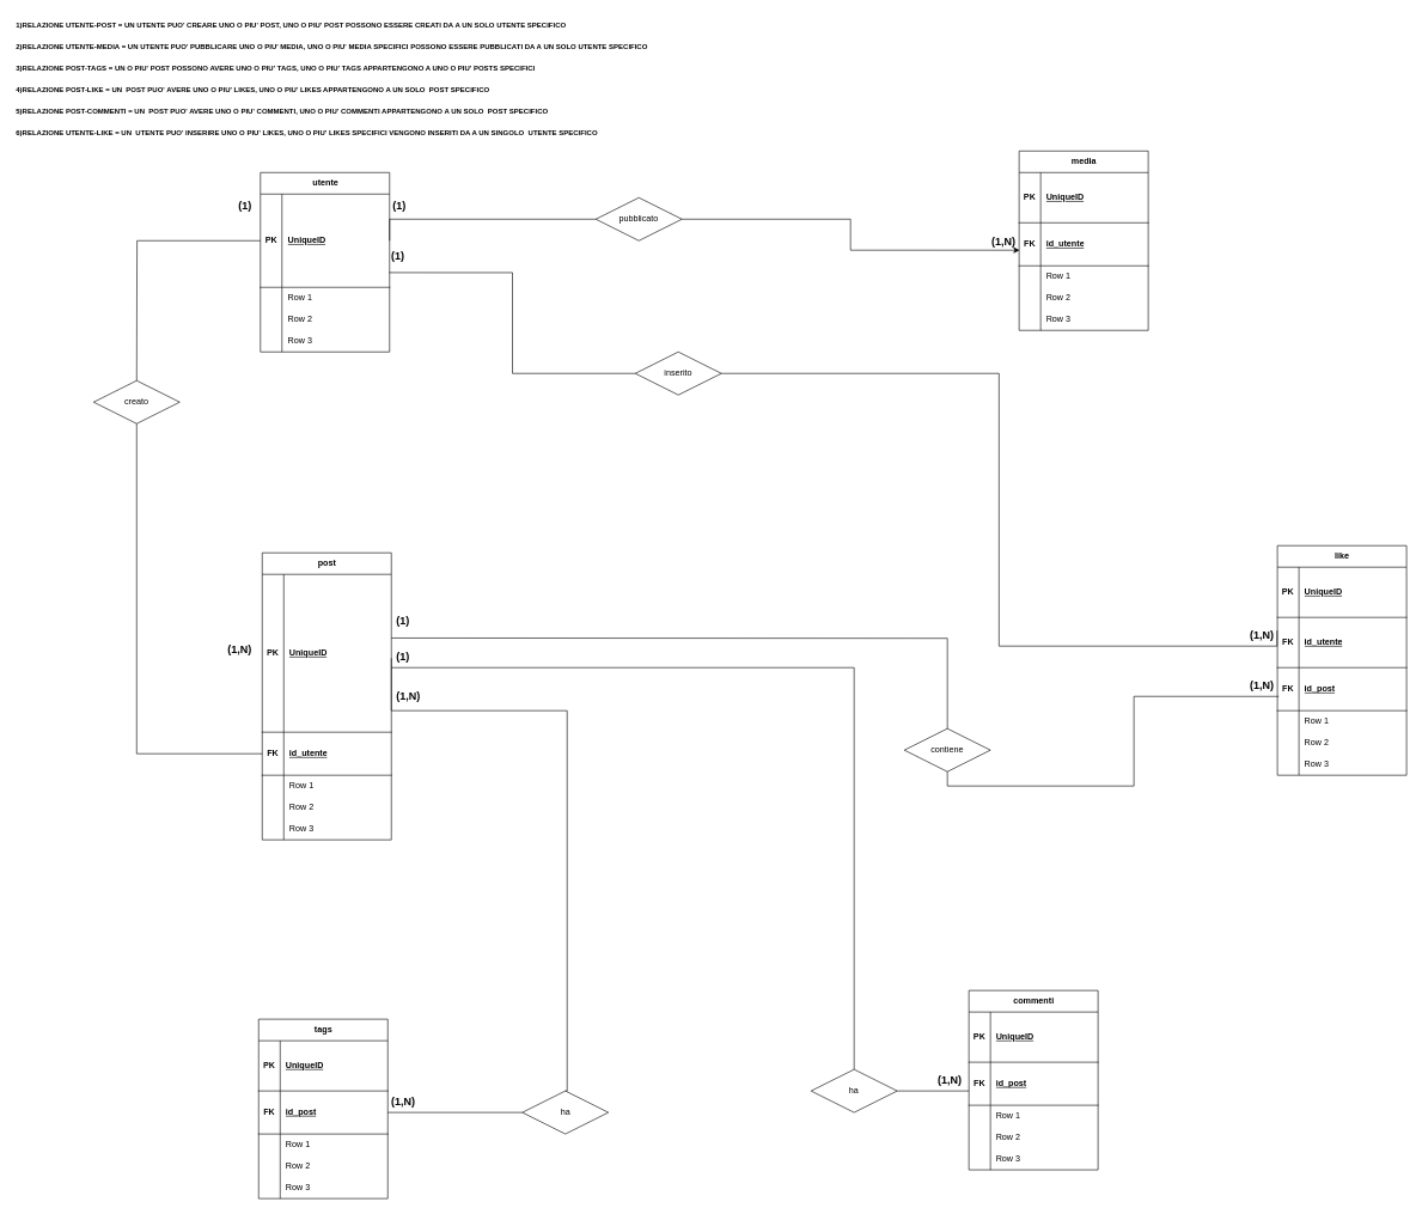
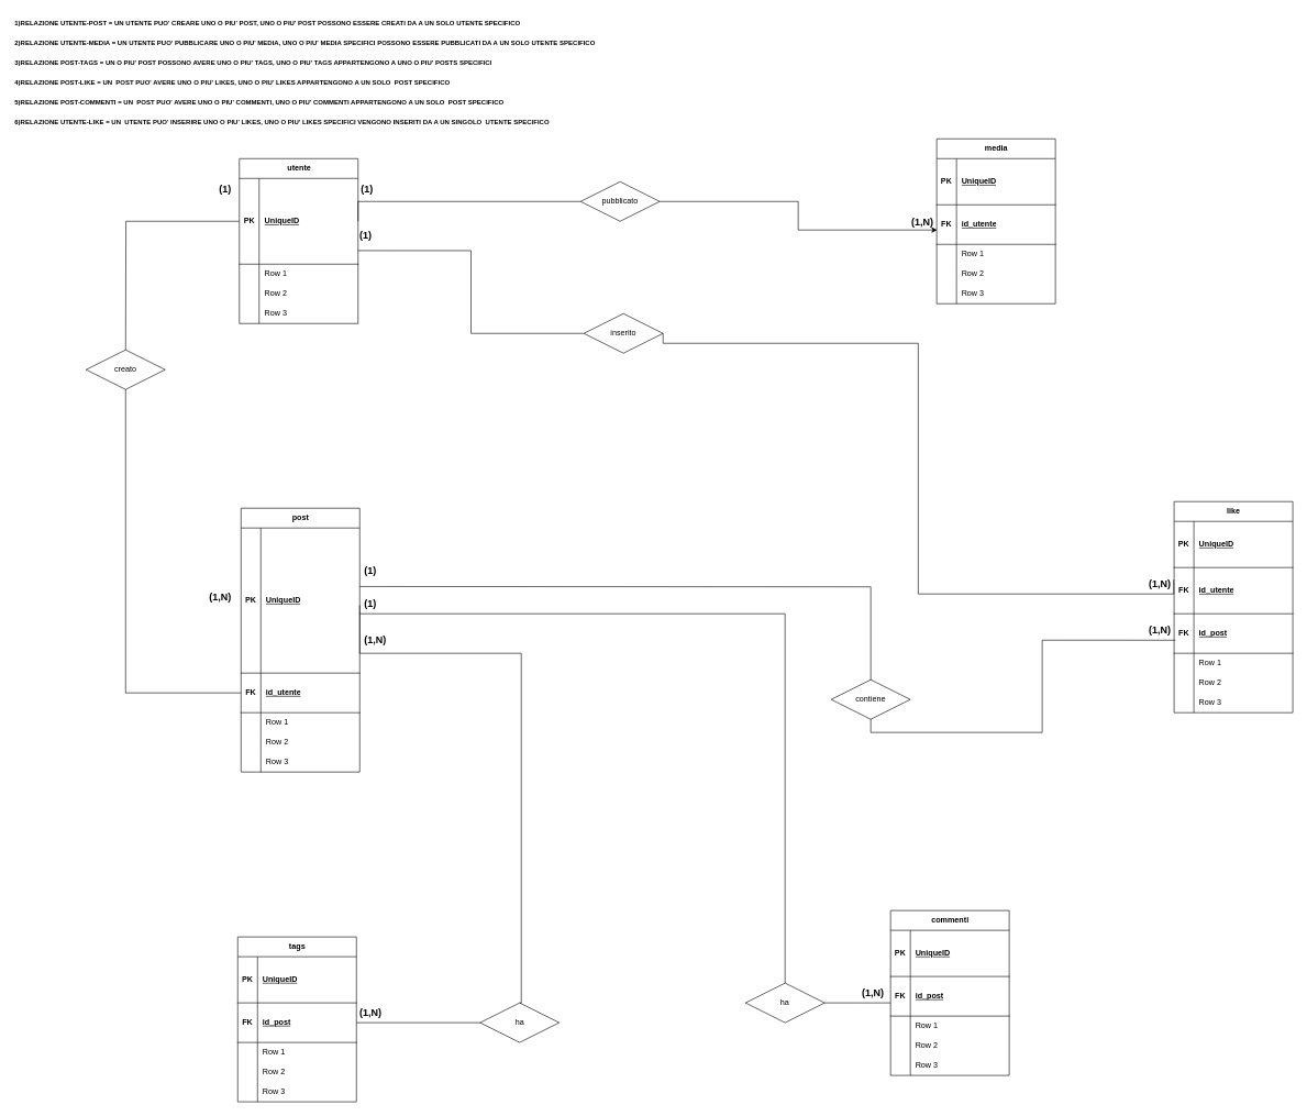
- <mxCell id="54" value="pubblicato" style="shape=rhombus;perimeter=rhombusPerimeter;whiteSpace=wrap;html=1;align=center;" vertex="1" parent="1"><mxGeometry x="830" y="275" width="120" height="60" as="geometry" /></mxCell>
+ <mxCell id="54" value="pubblicato" style="shape=rhombus;perimeter=rhombusPerimeter;whiteSpace=wrap;html=1;align=center;" vertex="1" parent="1"><mxGeometry x="880" y="275" width="120" height="60" as="geometry" /></mxCell>
- <mxCell id="129" value="inserito" style="shape=rhombus;perimeter=rhombusPerimeter;whiteSpace=wrap;html=1;align=center;" vertex="1" parent="1"><mxGeometry x="885" y="490" width="120" height="60" as="geometry" /></mxCell>
+ <mxCell id="129" value="inserito" style="shape=rhombus;perimeter=rhombusPerimeter;whiteSpace=wrap;html=1;align=center;" vertex="1" parent="1"><mxGeometry x="885" y="475" width="120" height="60" as="geometry" /></mxCell>
- <mxCell id="100" value="contiene" style="shape=rhombus;perimeter=rhombusPerimeter;whiteSpace=wrap;html=1;align=center;" vertex="1" parent="1"><mxGeometry x="1260" y="1015" width="120" height="60" as="geometry" /></mxCell>
+ <mxCell id="100" value="contiene" style="shape=rhombus;perimeter=rhombusPerimeter;whiteSpace=wrap;html=1;align=center;" vertex="1" parent="1"><mxGeometry x="1260" y="1030" width="120" height="60" as="geometry" /></mxCell>
